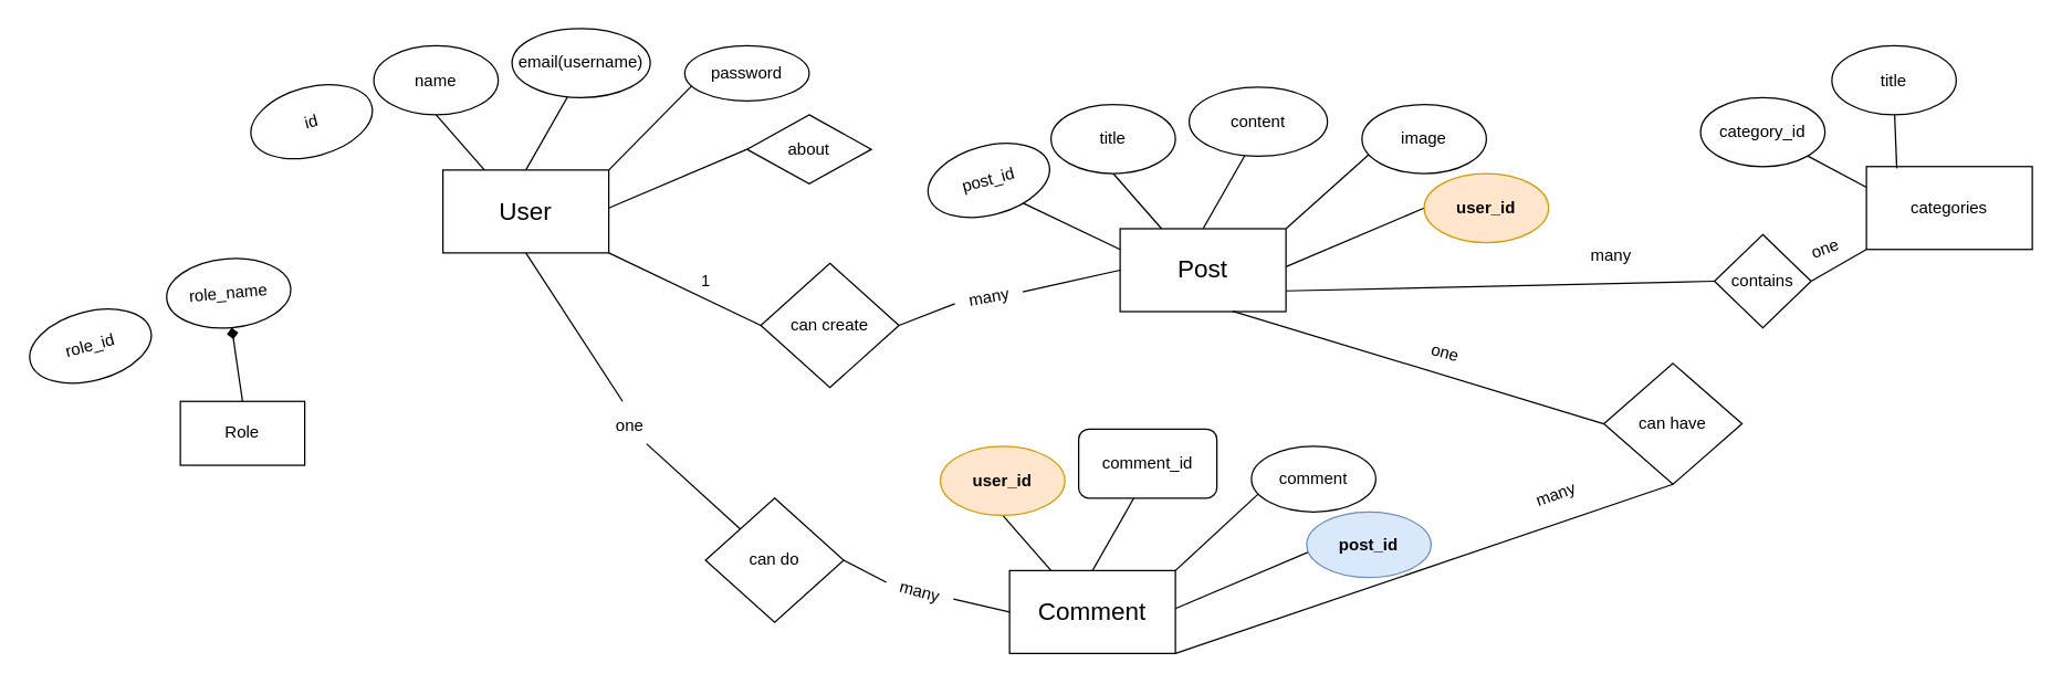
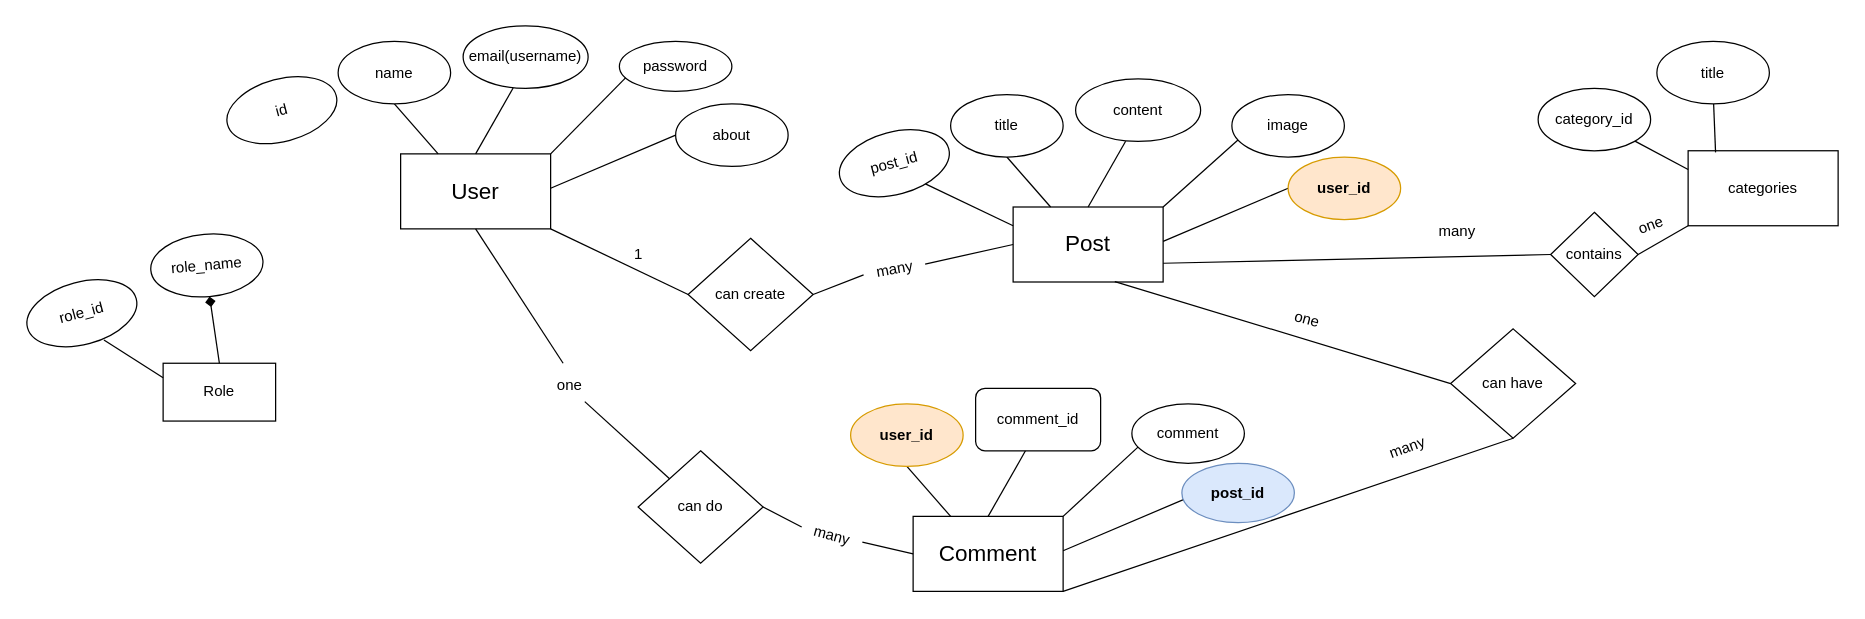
- <mxCell id="11" value="about" style="rhombus;whiteSpace=wrap;html=1;" vertex="1" parent="1"><mxGeometry x="540" y="82.5" width="90" height="50" as="geometry" /></mxCell>
+ <mxCell id="11" value="about" style="ellipse;whiteSpace=wrap;html=1;" vertex="1" parent="1"><mxGeometry x="540" y="82.5" width="90" height="50" as="geometry" /></mxCell>
+ <mxCell id="61" value="" style="endArrow=none;html=1;rounded=0;exitX=0;exitY=0.25;exitDx=0;exitDy=0;entryX=0.628;entryY=1.004;entryDx=0;entryDy=0;entryPerimeter=0;" edge="1" parent="1" target="62" source="60"><mxGeometry width="50" height="50" relative="1" as="geometry"><mxPoint x="170" y="290" as="sourcePoint" /><mxPoint x="90" y="270" as="targetPoint" /></mxGeometry></mxCell>
